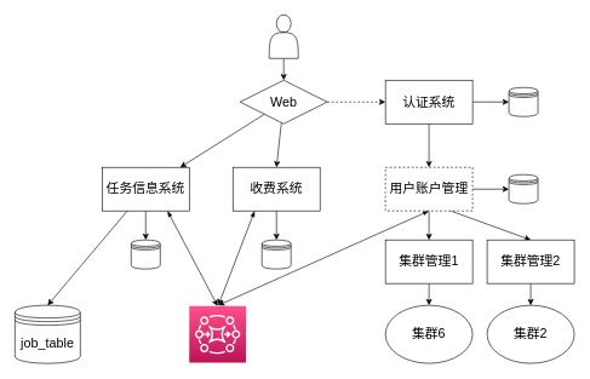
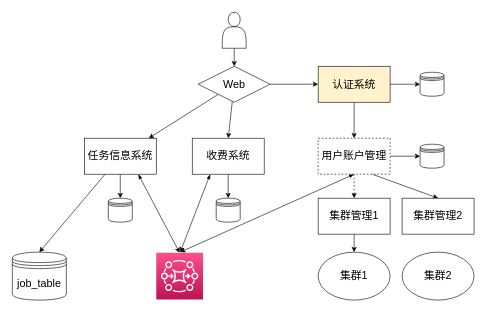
- <mxCell id="8" style="edgeStyle=none;html=1;fontSize=18;dashed=1;" edge="1" parent="1" source="11" target="22"><mxGeometry relative="1" as="geometry" /></mxCell>
+ <mxCell id="8" style="edgeStyle=none;html=1;fontSize=18;" edge="1" parent="1" source="11" target="22"><mxGeometry relative="1" as="geometry" /></mxCell>
- <mxCell id="22" value="认证系统" style="whiteSpace=wrap;html=1;fontSize=18;" vertex="1" parent="1"><mxGeometry x="530" y="110" width="120" height="60" as="geometry" /></mxCell>
+ <mxCell id="22" value="认证系统" style="whiteSpace=wrap;html=1;fontSize=18;fillColor=#fff2cc;" vertex="1" parent="1"><mxGeometry x="530" y="110" width="120" height="60" as="geometry" /></mxCell>
- <mxCell id="16" style="edgeStyle=none;html=1;entryX=0.5;entryY=0;entryDx=0;entryDy=0;fontSize=18;" edge="1" parent="1" source="19" target="29"><mxGeometry relative="1" as="geometry" /></mxCell>
+ <mxCell id="16" style="edgeStyle=none;html=1;entryX=0.5;entryY=0;entryDx=0;entryDy=0;fontSize=18;dashed=1;" edge="1" parent="1" source="19" target="29"><mxGeometry relative="1" as="geometry" /></mxCell>
- <mxCell id="30" style="edgeStyle=none;html=1;entryX=0.5;entryY=0;entryDx=0;entryDy=0;fontSize=18;" edge="1" parent="1" source="31" target="33"><mxGeometry relative="1" as="geometry" /></mxCell>
- <mxCell id="32" value="集群6" style="ellipse;whiteSpace=wrap;html=1;fontSize=18;" vertex="1" parent="1"><mxGeometry x="530" y="420" width="120" height="80" as="geometry" /></mxCell>
+ <mxCell id="32" value="集群1" style="ellipse;whiteSpace=wrap;html=1;fontSize=18;" vertex="1" parent="1"><mxGeometry x="530" y="420" width="120" height="80" as="geometry" /></mxCell>
